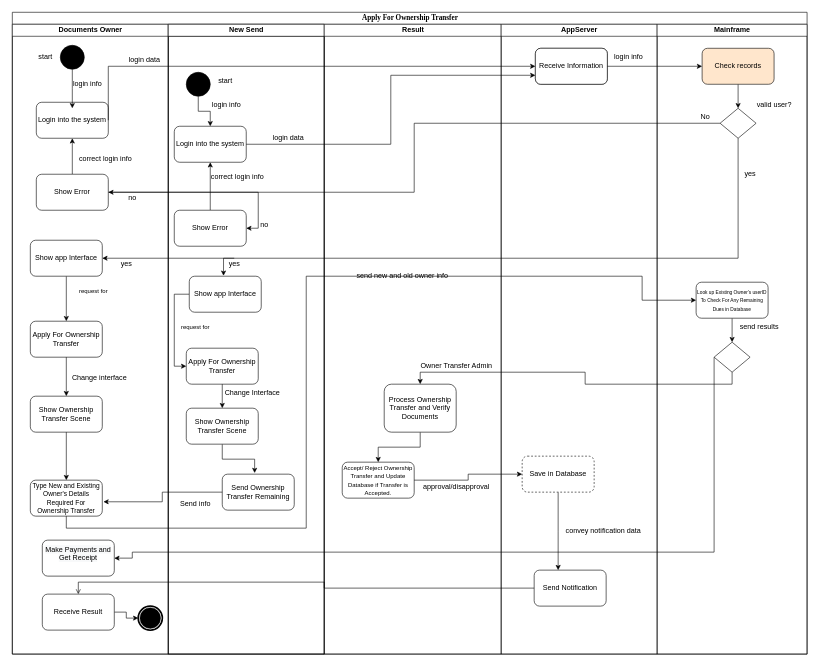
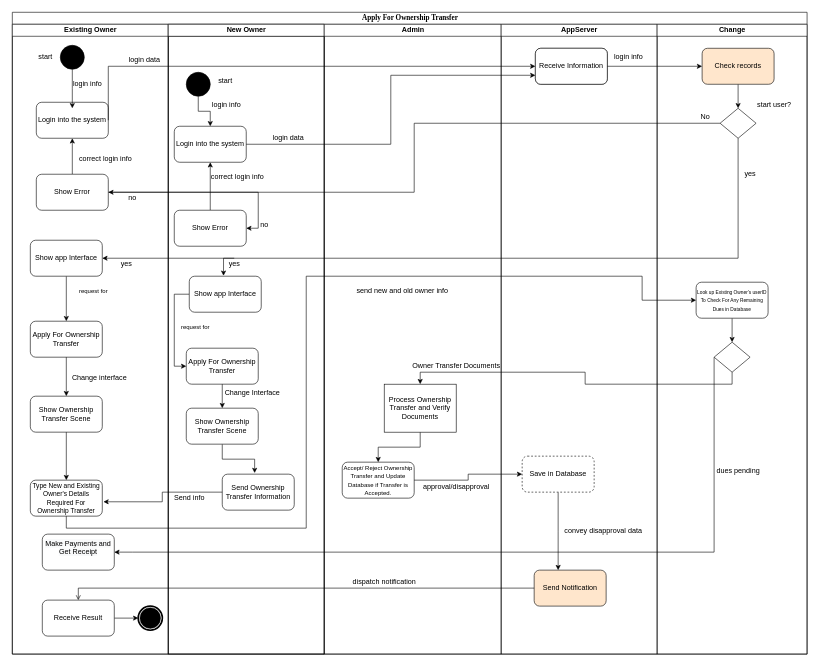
- <mxCell id="3" value="Documents Owner" style="swimlane;html=1;startSize=20;" parent="2" vertex="1"><mxGeometry y="20" width="260" height="1050" as="geometry" /></mxCell>
+ <mxCell id="3" value="Existing Owner" style="swimlane;html=1;startSize=20;" parent="2" vertex="1"><mxGeometry y="20" width="260" height="1050" as="geometry" /></mxCell>
- <mxCell id="26" value="New Send" style="swimlane;html=1;startSize=20;" parent="25" vertex="1"><mxGeometry width="260" height="1050" as="geometry" /></mxCell>
+ <mxCell id="26" value="New Owner" style="swimlane;html=1;startSize=20;" parent="25" vertex="1"><mxGeometry width="260" height="1050" as="geometry" /></mxCell>
- <mxCell id="47" value="Result" style="swimlane;html=1;startSize=20;" parent="2" vertex="1"><mxGeometry x="520" y="20" width="295" height="1050" as="geometry" /></mxCell>
+ <mxCell id="47" value="Admin" style="swimlane;html=1;startSize=20;" parent="2" vertex="1"><mxGeometry x="520" y="20" width="295" height="1050" as="geometry" /></mxCell>
- <mxCell id="64" value="Mainframe" style="swimlane;html=1;startSize=20;" parent="2" vertex="1"><mxGeometry x="1075" y="20" width="250" height="1050" as="geometry" /></mxCell>
+ <mxCell id="64" value="Change" style="swimlane;html=1;startSize=20;" parent="2" vertex="1"><mxGeometry x="1075" y="20" width="250" height="1050" as="geometry" /></mxCell>
- <mxCell id="68" value="valid user?" style="text;html=1;align=center;verticalAlign=middle;resizable=0;points=[];autosize=1;strokeColor=none;fillColor=none;" parent="64" vertex="1"><mxGeometry x="155" y="120" width="80" height="30" as="geometry" /></mxCell>
+ <mxCell id="68" value="start user?" style="text;html=1;align=center;verticalAlign=middle;resizable=0;points=[];autosize=1;strokeColor=none;fillColor=none;" parent="64" vertex="1"><mxGeometry x="155" y="120" width="80" height="30" as="geometry" /></mxCell>
- <mxCell id="49" value="send new and old owner info" style="text;html=1;align=center;verticalAlign=middle;resizable=0;points=[];autosize=1;strokeColor=none;fillColor=none;" vertex="1" parent="47"><mxGeometry x="40" y="405" width="180" height="30" as="geometry" /></mxCell>
+ <mxCell id="49" value="send new and old owner info" style="text;html=1;align=center;verticalAlign=middle;resizable=0;points=[];autosize=1;strokeColor=none;fillColor=none;" vertex="1" parent="47"><mxGeometry x="40" y="430" width="180" height="30" as="geometry" /></mxCell>
- <mxCell id="73" value="send results" style="text;html=1;align=center;verticalAlign=middle;resizable=0;points=[];autosize=1;strokeColor=none;fillColor=none;fontSize=12;" parent="64" vertex="1"><mxGeometry x="125" y="490" width="90" height="30" as="geometry" /></mxCell>
- <mxCell id="82" value="Owner Transfer Admin" style="text;html=1;align=center;verticalAlign=middle;resizable=0;points=[];autosize=1;strokeColor=none;fillColor=none;fontSize=12;" parent="1" vertex="1"><mxGeometry x="675" y="595" width="170" height="30" as="geometry" /></mxCell>
+ <mxCell id="82" value="Owner Transfer Documents" style="text;html=1;align=center;verticalAlign=middle;resizable=0;points=[];autosize=1;strokeColor=none;fillColor=none;fontSize=12;" parent="1" vertex="1"><mxGeometry x="675" y="595" width="170" height="30" as="geometry" /></mxCell>
- <mxCell id="81" value="Process Ownership Transfer and Verify Documents" style="rounded=1;whiteSpace=wrap;html=1;fontSize=12;" parent="1" vertex="1"><mxGeometry x="640" y="640" width="120" height="80" as="geometry" /></mxCell>
+ <mxCell id="81" value="Process Ownership Transfer and Verify Documents" style="whiteSpace=wrap;html=1;fontSize=12;rounded=0;" parent="1" vertex="1"><mxGeometry x="640" y="640" width="120" height="80" as="geometry" /></mxCell>
+ <mxCell id="74" value="dues pending" style="text;html=1;align=center;verticalAlign=middle;resizable=0;points=[];autosize=1;strokeColor=none;fillColor=none;fontSize=12;" parent="64" vertex="1"><mxGeometry x="85" y="730" width="100" height="30" as="geometry" /></mxCell>
- <mxCell id="27" value="Send Ownership Transfer Remaining" style="rounded=1;whiteSpace=wrap;html=1;fontSize=12;" parent="26" vertex="1"><mxGeometry x="90" y="750" width="120" height="60" as="geometry" /></mxCell>
+ <mxCell id="27" value="Send Ownership Transfer Information" style="rounded=1;whiteSpace=wrap;html=1;fontSize=12;" parent="26" vertex="1"><mxGeometry x="90" y="750" width="120" height="60" as="geometry" /></mxCell>
- <mxCell id="44" value="Send info" style="text;html=1;align=center;verticalAlign=middle;resizable=0;points=[];autosize=1;strokeColor=none;fillColor=none;fontSize=12;" parent="26" vertex="1"><mxGeometry x="10" y="785" width="70" height="30" as="geometry" /></mxCell>
+ <mxCell id="44" value="Send info" style="text;html=1;align=center;verticalAlign=middle;resizable=0;points=[];autosize=1;strokeColor=none;fillColor=none;fontSize=12;" parent="26" vertex="1"><mxGeometry y="775" width="70" height="30" as="geometry" /></mxCell>
- <mxCell id="55" value="convey notification data" style="text;html=1;align=center;verticalAlign=middle;resizable=0;points=[];autosize=1;strokeColor=none;fillColor=none;" vertex="1" parent="50"><mxGeometry x="95" y="830" width="150" height="30" as="geometry" /></mxCell>
+ <mxCell id="55" value="convey disapproval data" style="text;html=1;align=center;verticalAlign=middle;resizable=0;points=[];autosize=1;strokeColor=none;fillColor=none;" vertex="1" parent="50"><mxGeometry x="95" y="830" width="150" height="30" as="geometry" /></mxCell>
- <mxCell id="20" value="&#10;&lt;span style=&quot;color: rgb(0, 0, 0); font-family: Helvetica; font-size: 12px; font-style: normal; font-variant-ligatures: normal; font-variant-caps: normal; font-weight: 400; letter-spacing: normal; orphans: 2; text-align: center; text-indent: 0px; text-transform: none; widows: 2; word-spacing: 0px; -webkit-text-stroke-width: 0px; background-color: rgb(248, 249, 250); text-decoration-thickness: initial; text-decoration-style: initial; text-decoration-color: initial; float: none; display: inline !important;&quot;&gt;Make Payments and Get Receipt&lt;/span&gt;&#10;&#10;" style="rounded=1;whiteSpace=wrap;html=1;fontSize=12;" parent="3" vertex="1"><mxGeometry x="50" y="860" width="120" height="60" as="geometry" /></mxCell>
+ <mxCell id="20" value="&#10;&lt;span style=&quot;color: rgb(0, 0, 0); font-family: Helvetica; font-size: 12px; font-style: normal; font-variant-ligatures: normal; font-variant-caps: normal; font-weight: 400; letter-spacing: normal; orphans: 2; text-align: center; text-indent: 0px; text-transform: none; widows: 2; word-spacing: 0px; -webkit-text-stroke-width: 0px; background-color: rgb(248, 249, 250); text-decoration-thickness: initial; text-decoration-style: initial; text-decoration-color: initial; float: none; display: inline !important;&quot;&gt;Make Payments and Get Receipt&lt;/span&gt;&#10;&#10;" style="rounded=1;whiteSpace=wrap;html=1;fontSize=12;" parent="3" vertex="1"><mxGeometry x="50" y="850" width="120" height="60" as="geometry" /></mxCell>
+ <mxCell id="91" value="dispatch notification" style="text;html=1;align=center;verticalAlign=middle;resizable=0;points=[];autosize=1;strokeColor=none;fillColor=none;" vertex="1" parent="1"><mxGeometry x="575" y="955" width="130" height="30" as="geometry" /></mxCell>
- <mxCell id="54" value="Send Notification" style="rounded=1;whiteSpace=wrap;html=1;fontSize=12;" parent="50" vertex="1"><mxGeometry x="55" y="910" width="120" height="60" as="geometry" /></mxCell>
+ <mxCell id="54" value="Send Notification" style="rounded=1;whiteSpace=wrap;html=1;fontSize=12;fillColor=#ffe6cc;" parent="50" vertex="1"><mxGeometry x="55" y="910" width="120" height="60" as="geometry" /></mxCell>
- <mxCell id="22" value="Receive Result" style="rounded=1;whiteSpace=wrap;html=1;fontSize=12;" parent="3" vertex="1"><mxGeometry x="50" y="950" width="120" height="60" as="geometry" /></mxCell>
+ <mxCell id="22" value="Receive Result" style="rounded=1;whiteSpace=wrap;html=1;fontSize=12;" parent="3" vertex="1"><mxGeometry x="50" y="960" width="120" height="60" as="geometry" /></mxCell>
